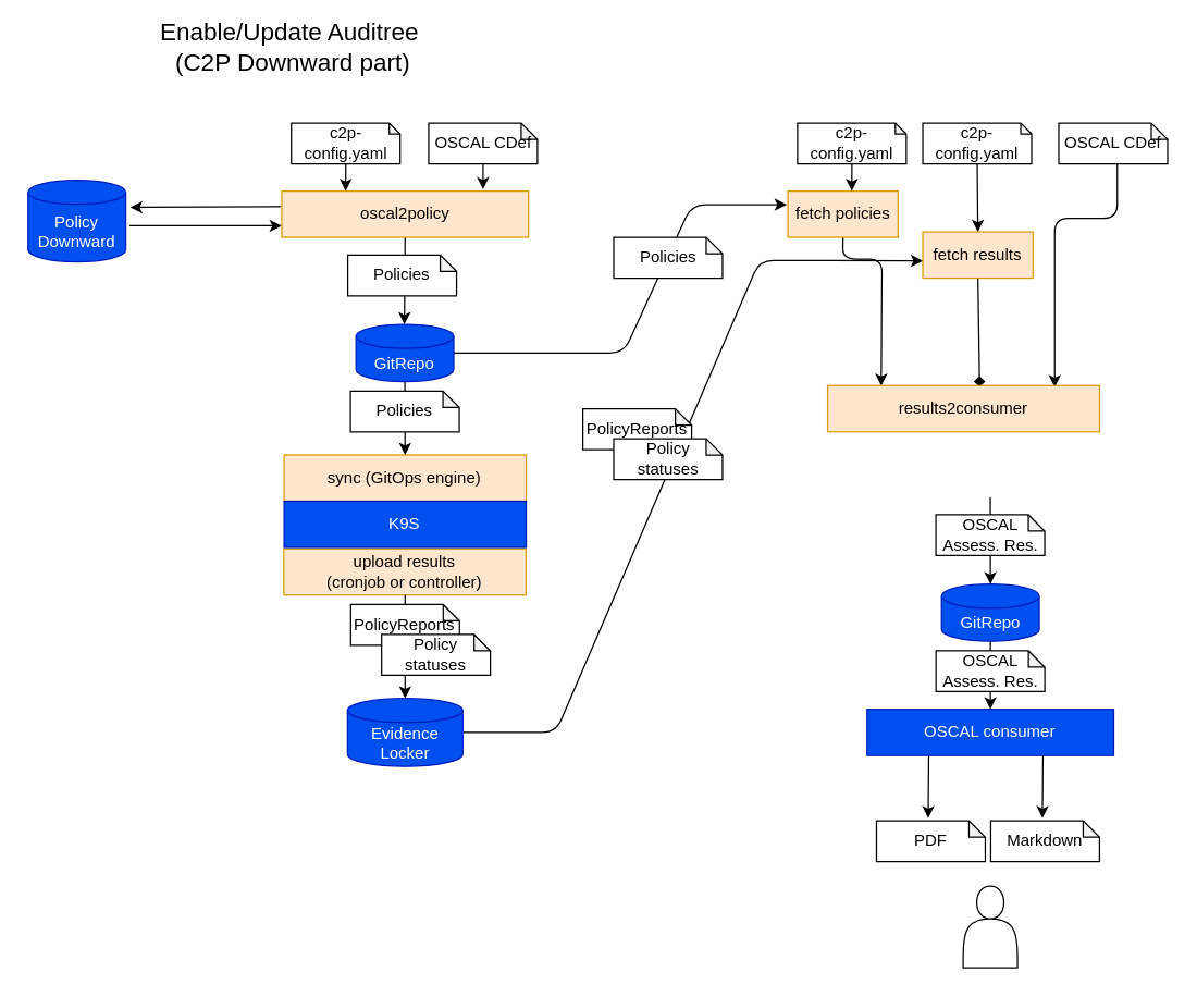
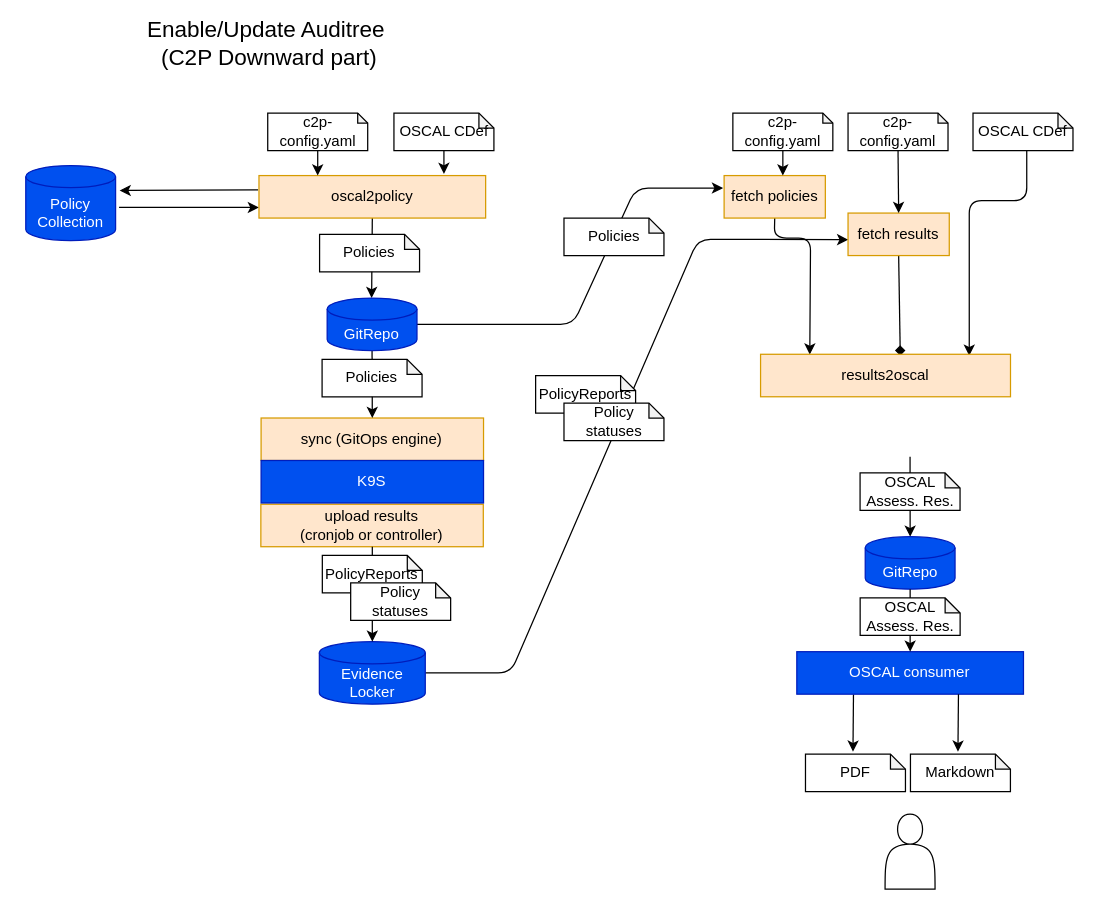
- <mxCell id="15" value="Policy Downward" style="shape=cylinder3;whiteSpace=wrap;html=1;boundedLbl=1;backgroundOutline=1;size=8.846;fillColor=#0050ef;fontColor=#ffffff;strokeColor=#001DBC;" vertex="1" parent="1"><mxGeometry x="20" y="132" width="71.88" height="60" as="geometry" /></mxCell>
+ <mxCell id="15" value="Policy Collection" style="shape=cylinder3;whiteSpace=wrap;html=1;boundedLbl=1;backgroundOutline=1;size=8.846;fillColor=#0050ef;fontColor=#ffffff;strokeColor=#001DBC;" vertex="1" parent="1"><mxGeometry x="20" y="132" width="71.88" height="60" as="geometry" /></mxCell>
- <mxCell id="49" value="results2consumer" style="rounded=0;whiteSpace=wrap;html=1;fillColor=#ffe6cc;strokeColor=#d79b00;" vertex="1" parent="1"><mxGeometry x="608" y="283" width="200" height="34" as="geometry" /></mxCell>
+ <mxCell id="49" value="results2oscal" style="rounded=0;whiteSpace=wrap;html=1;fillColor=#ffe6cc;strokeColor=#d79b00;" vertex="1" parent="1"><mxGeometry x="608" y="283" width="200" height="34" as="geometry" /></mxCell>
